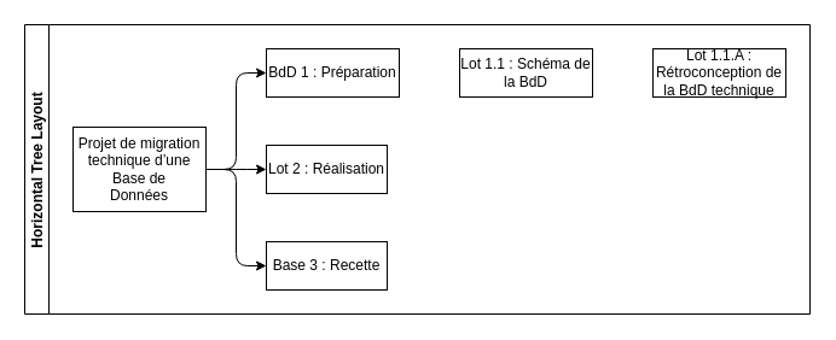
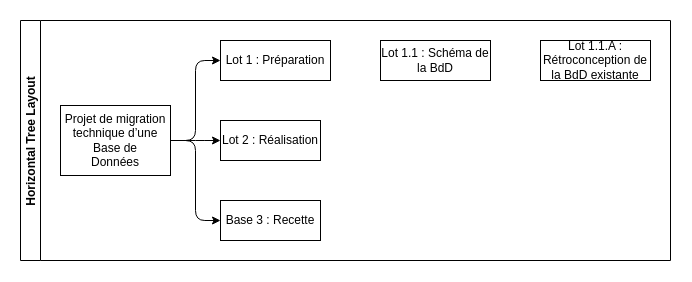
- <mxCell id="4" value="BdD 1 : Préparation" style="whiteSpace=wrap;html=1;" vertex="1" parent="2"><mxGeometry x="200" y="20" width="110" height="40" as="geometry" /></mxCell>
+ <mxCell id="4" value="Lot 1 : Préparation" style="whiteSpace=wrap;html=1;" vertex="1" parent="2"><mxGeometry x="200" y="20" width="110" height="40" as="geometry" /></mxCell>
- <mxCell id="11" value="Lot 1.1.A : Rétroconception de la BdD technique" style="whiteSpace=wrap;html=1;" vertex="1" parent="2"><mxGeometry x="520" y="20" width="110" height="40" as="geometry" /></mxCell>
+ <mxCell id="11" value="Lot 1.1.A : Rétroconception de la BdD existante" style="whiteSpace=wrap;html=1;" vertex="1" parent="2"><mxGeometry x="520" y="20" width="110" height="40" as="geometry" /></mxCell>
